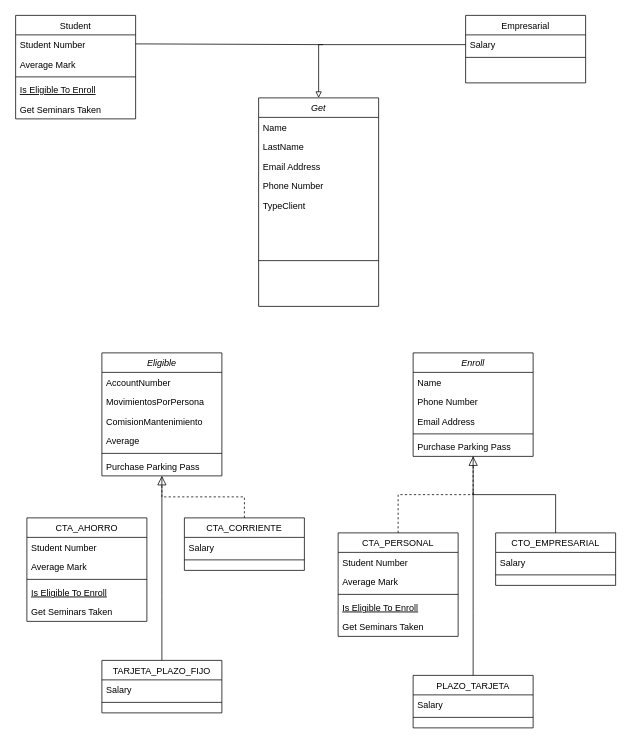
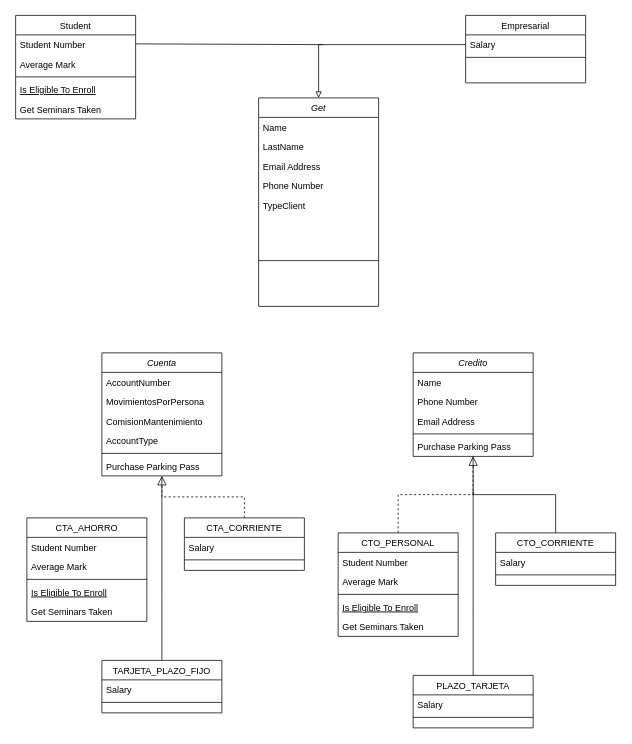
- <mxCell id="18" value="Eligible" style="swimlane;fontStyle=2;align=center;verticalAlign=top;childLayout=stackLayout;horizontal=1;startSize=26;horizontalStack=0;resizeParent=1;resizeLast=0;collapsible=1;marginBottom=0;rounded=0;shadow=0;strokeWidth=1;" vertex="1" parent="1"><mxGeometry x="135" y="470" width="160" height="164" as="geometry"><mxRectangle x="230" y="140" width="160" height="26" as="alternateBounds" /></mxGeometry></mxCell>
+ <mxCell id="18" value="Cuenta" style="swimlane;fontStyle=2;align=center;verticalAlign=top;childLayout=stackLayout;horizontal=1;startSize=26;horizontalStack=0;resizeParent=1;resizeLast=0;collapsible=1;marginBottom=0;rounded=0;shadow=0;strokeWidth=1;" vertex="1" parent="1"><mxGeometry x="135" y="470" width="160" height="164" as="geometry"><mxRectangle x="230" y="140" width="160" height="26" as="alternateBounds" /></mxGeometry></mxCell>
- <mxCell id="37" value="Enroll" style="swimlane;fontStyle=2;align=center;verticalAlign=top;childLayout=stackLayout;horizontal=1;startSize=26;horizontalStack=0;resizeParent=1;resizeLast=0;collapsible=1;marginBottom=0;rounded=0;shadow=0;strokeWidth=1;" vertex="1" parent="1"><mxGeometry x="550" y="470" width="160" height="138" as="geometry"><mxRectangle x="230" y="140" width="160" height="26" as="alternateBounds" /></mxGeometry></mxCell>
+ <mxCell id="37" value="Credito" style="swimlane;fontStyle=2;align=center;verticalAlign=top;childLayout=stackLayout;horizontal=1;startSize=26;horizontalStack=0;resizeParent=1;resizeLast=0;collapsible=1;marginBottom=0;rounded=0;shadow=0;strokeWidth=1;" vertex="1" parent="1"><mxGeometry x="550" y="470" width="160" height="138" as="geometry"><mxRectangle x="230" y="140" width="160" height="26" as="alternateBounds" /></mxGeometry></mxCell>
- <mxCell id="22" value="Average" style="text;align=left;verticalAlign=top;spacingLeft=4;spacingRight=4;overflow=hidden;rotatable=0;points=[[0,0.5],[1,0.5]];portConstraint=eastwest;rounded=0;shadow=0;html=0;" vertex="1" parent="18"><mxGeometry y="104" width="160" height="26" as="geometry" /></mxCell>
+ <mxCell id="22" value="AccountType" style="text;align=left;verticalAlign=top;spacingLeft=4;spacingRight=4;overflow=hidden;rotatable=0;points=[[0,0.5],[1,0.5]];portConstraint=eastwest;rounded=0;shadow=0;html=0;" vertex="1" parent="18"><mxGeometry y="104" width="160" height="26" as="geometry" /></mxCell>
- <mxCell id="43" value="CTA_PERSONAL" style="swimlane;fontStyle=0;align=center;verticalAlign=top;childLayout=stackLayout;horizontal=1;startSize=26;horizontalStack=0;resizeParent=1;resizeLast=0;collapsible=1;marginBottom=0;rounded=0;shadow=0;strokeWidth=1;" vertex="1" parent="1"><mxGeometry x="450" y="710" width="160" height="138" as="geometry"><mxRectangle x="130" y="380" width="160" height="26" as="alternateBounds" /></mxGeometry></mxCell>
+ <mxCell id="43" value="CTO_PERSONAL" style="swimlane;fontStyle=0;align=center;verticalAlign=top;childLayout=stackLayout;horizontal=1;startSize=26;horizontalStack=0;resizeParent=1;resizeLast=0;collapsible=1;marginBottom=0;rounded=0;shadow=0;strokeWidth=1;" vertex="1" parent="1"><mxGeometry x="450" y="710" width="160" height="138" as="geometry"><mxRectangle x="130" y="380" width="160" height="26" as="alternateBounds" /></mxGeometry></mxCell>
- <mxCell id="49" value="CTO_EMPRESARIAL" style="swimlane;fontStyle=0;align=center;verticalAlign=top;childLayout=stackLayout;horizontal=1;startSize=26;horizontalStack=0;resizeParent=1;resizeLast=0;collapsible=1;marginBottom=0;rounded=0;shadow=0;strokeWidth=1;" vertex="1" parent="1"><mxGeometry x="660" y="710" width="160" height="70" as="geometry"><mxRectangle x="340" y="380" width="170" height="26" as="alternateBounds" /></mxGeometry></mxCell>
+ <mxCell id="49" value="CTO_CORRIENTE" style="swimlane;fontStyle=0;align=center;verticalAlign=top;childLayout=stackLayout;horizontal=1;startSize=26;horizontalStack=0;resizeParent=1;resizeLast=0;collapsible=1;marginBottom=0;rounded=0;shadow=0;strokeWidth=1;" vertex="1" parent="1"><mxGeometry x="660" y="710" width="160" height="70" as="geometry"><mxRectangle x="340" y="380" width="170" height="26" as="alternateBounds" /></mxGeometry></mxCell>
